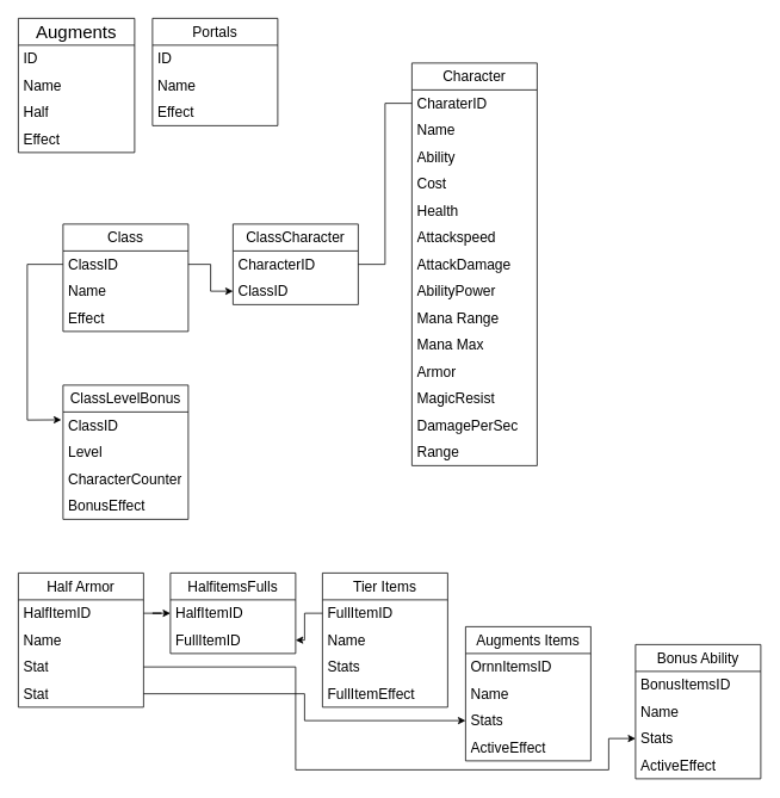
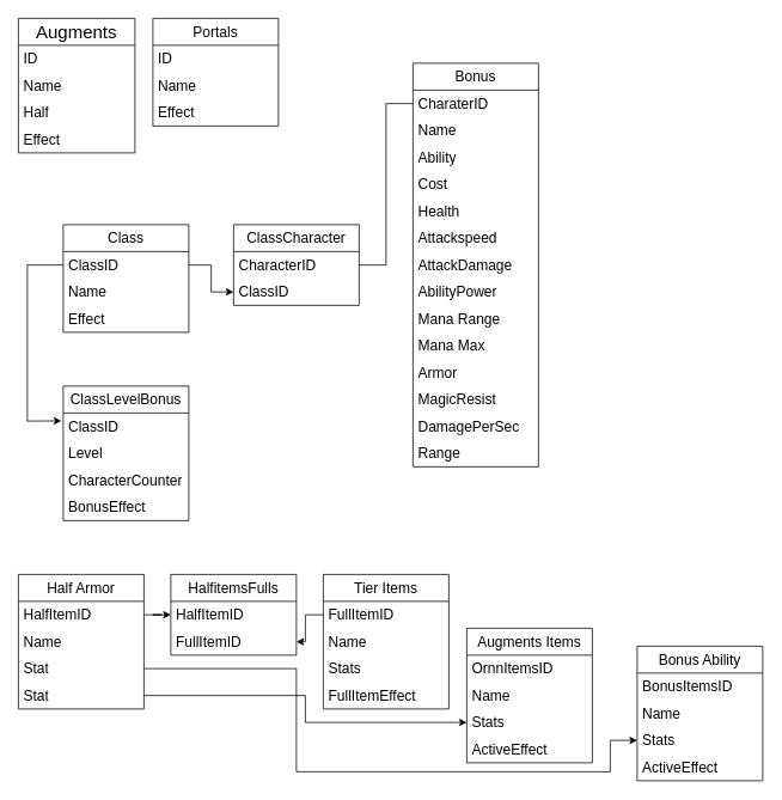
- <mxCell id="18" value="&lt;font style=&quot;font-size: 16px;&quot;&gt;Character&lt;/font&gt;" style="swimlane;fontStyle=0;childLayout=stackLayout;horizontal=1;startSize=30;horizontalStack=0;resizeParent=1;resizeParentMax=0;resizeLast=0;collapsible=1;marginBottom=0;whiteSpace=wrap;html=1;" vertex="1" parent="1"><mxGeometry x="460" y="70" width="140" height="450" as="geometry" /></mxCell>
+ <mxCell id="18" value="&lt;font style=&quot;font-size: 16px;&quot;&gt;Bonus&lt;/font&gt;" style="swimlane;fontStyle=0;childLayout=stackLayout;horizontal=1;startSize=30;horizontalStack=0;resizeParent=1;resizeParentMax=0;resizeLast=0;collapsible=1;marginBottom=0;whiteSpace=wrap;html=1;" vertex="1" parent="1"><mxGeometry x="460" y="70" width="140" height="450" as="geometry" /></mxCell>
